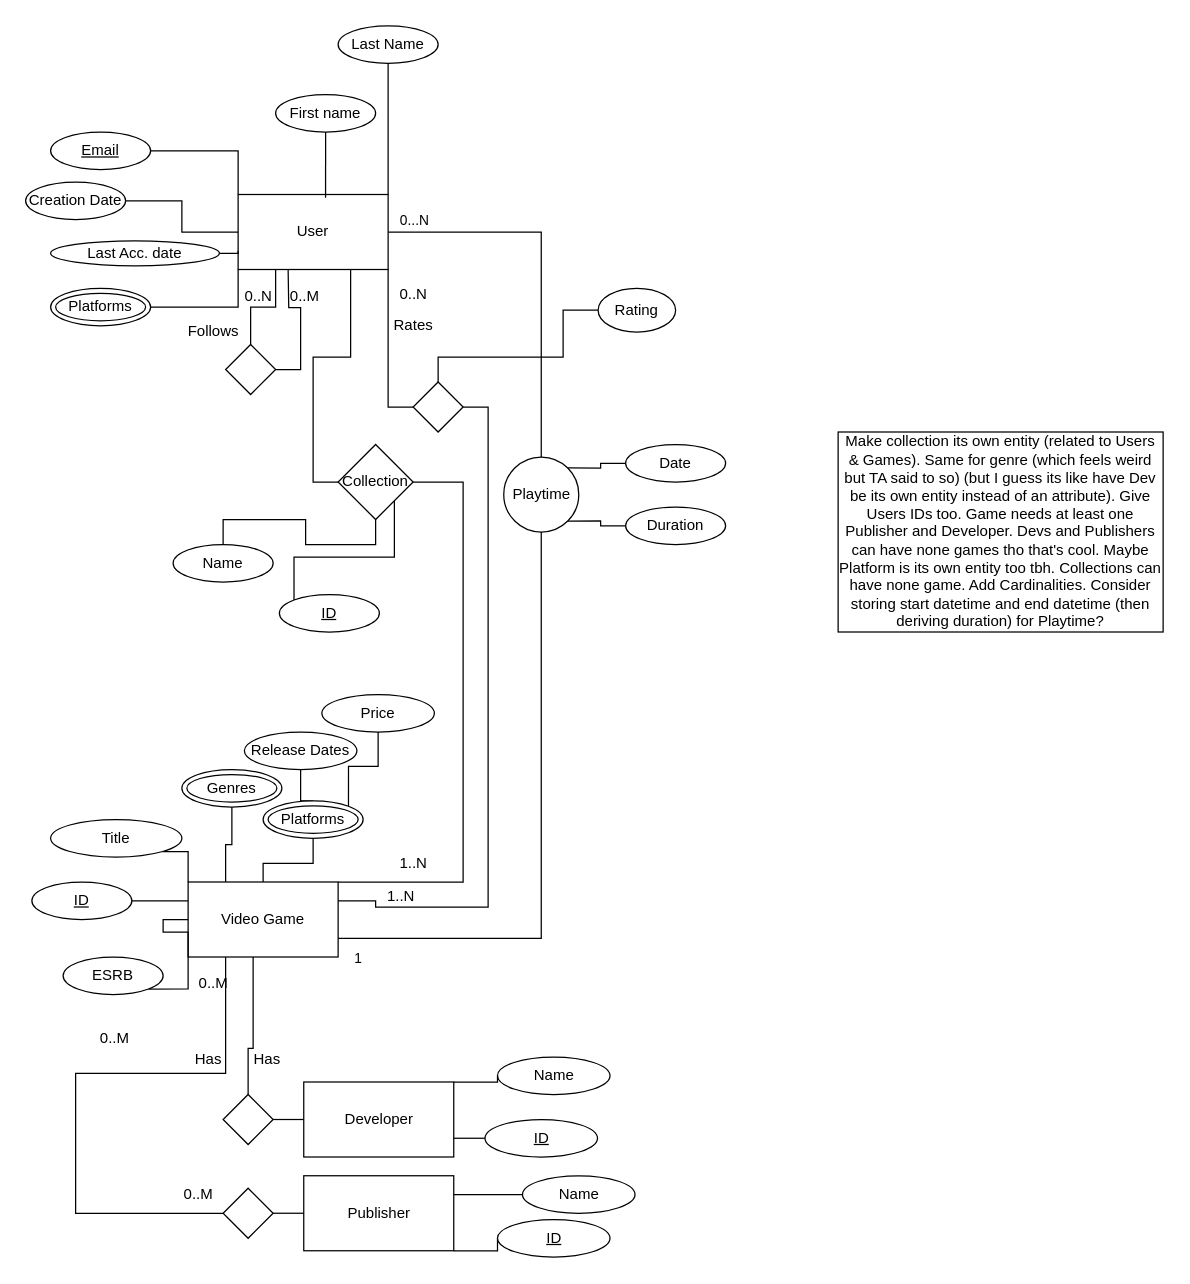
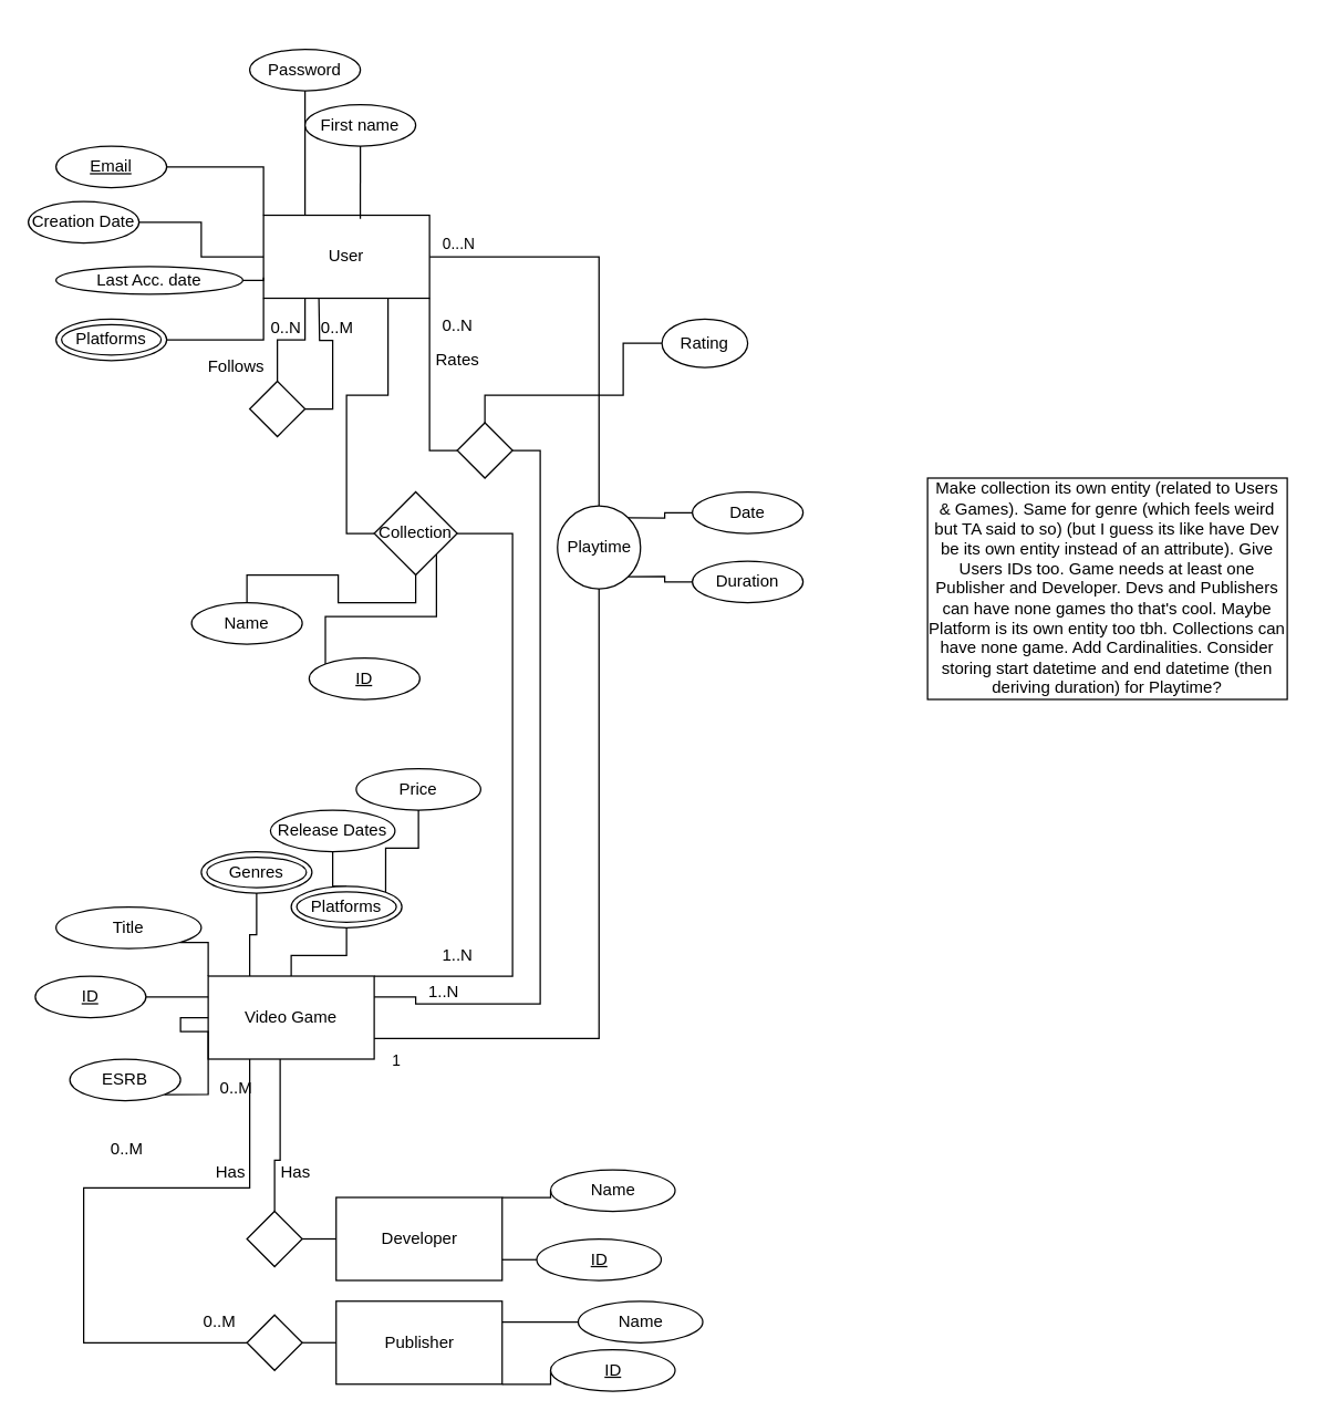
- <mxCell id="12" value="&lt;div&gt;Last Name&lt;/div&gt;" style="ellipse;whiteSpace=wrap;html=1;" vertex="1" parent="1"><mxGeometry x="270" y="20" width="80" height="30" as="geometry" /></mxCell>
+ <mxCell id="9" value="&lt;div&gt;Password&lt;/div&gt;" style="ellipse;whiteSpace=wrap;html=1;" vertex="1" parent="1"><mxGeometry x="180" y="35" width="80" height="30" as="geometry" /></mxCell>
- <mxCell id="11" style="edgeStyle=orthogonalEdgeStyle;rounded=0;orthogonalLoop=1;jettySize=auto;html=1;exitX=0.5;exitY=1;exitDx=0;exitDy=0;entryX=1;entryY=0;entryDx=0;entryDy=0;curved=0;endArrow=none;endFill=0;" edge="1" parent="1" source="12" target="7"><mxGeometry relative="1" as="geometry" /></mxCell>
+ <mxCell id="8" style="edgeStyle=orthogonalEdgeStyle;rounded=0;orthogonalLoop=1;jettySize=auto;html=1;exitX=0.5;exitY=1;exitDx=0;exitDy=0;entryX=0.25;entryY=0;entryDx=0;entryDy=0;endArrow=none;endFill=0;" edge="1" parent="1" source="9" target="7"><mxGeometry relative="1" as="geometry" /></mxCell>
